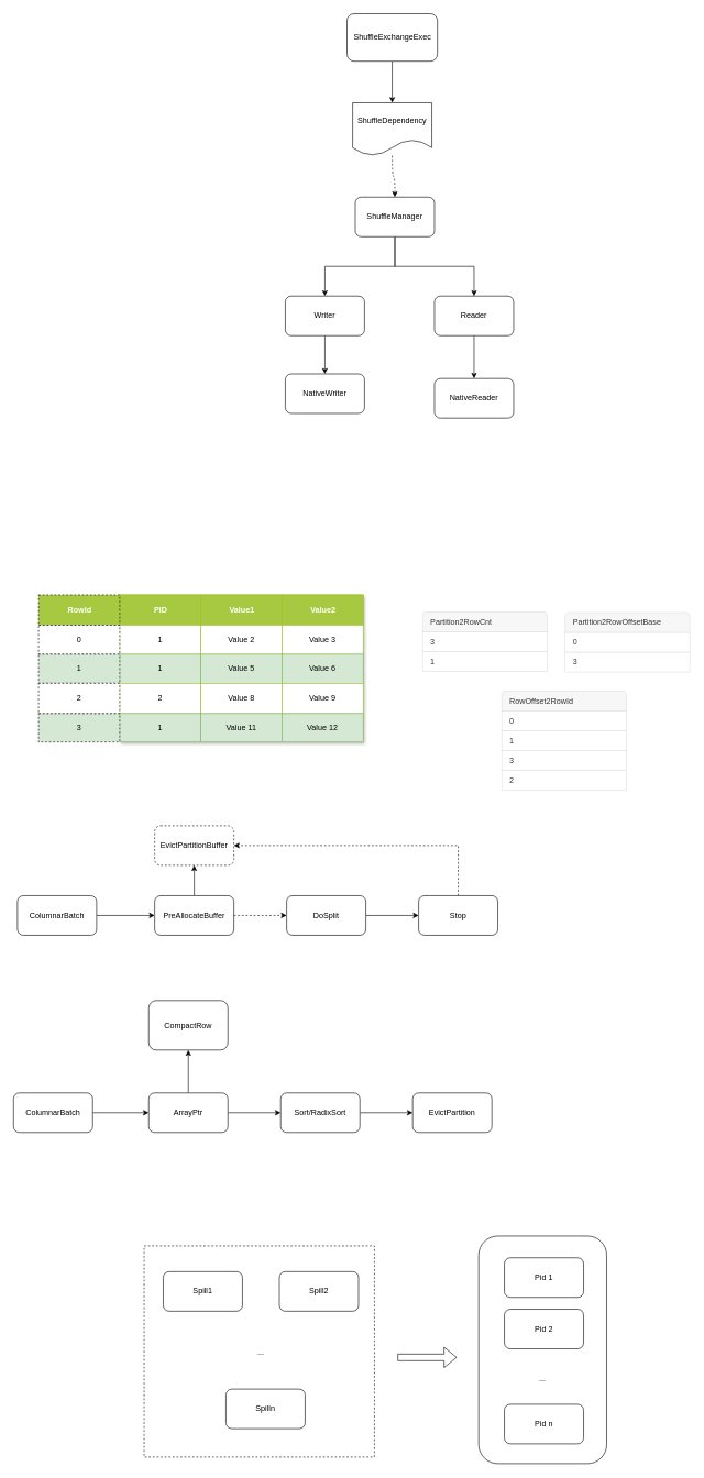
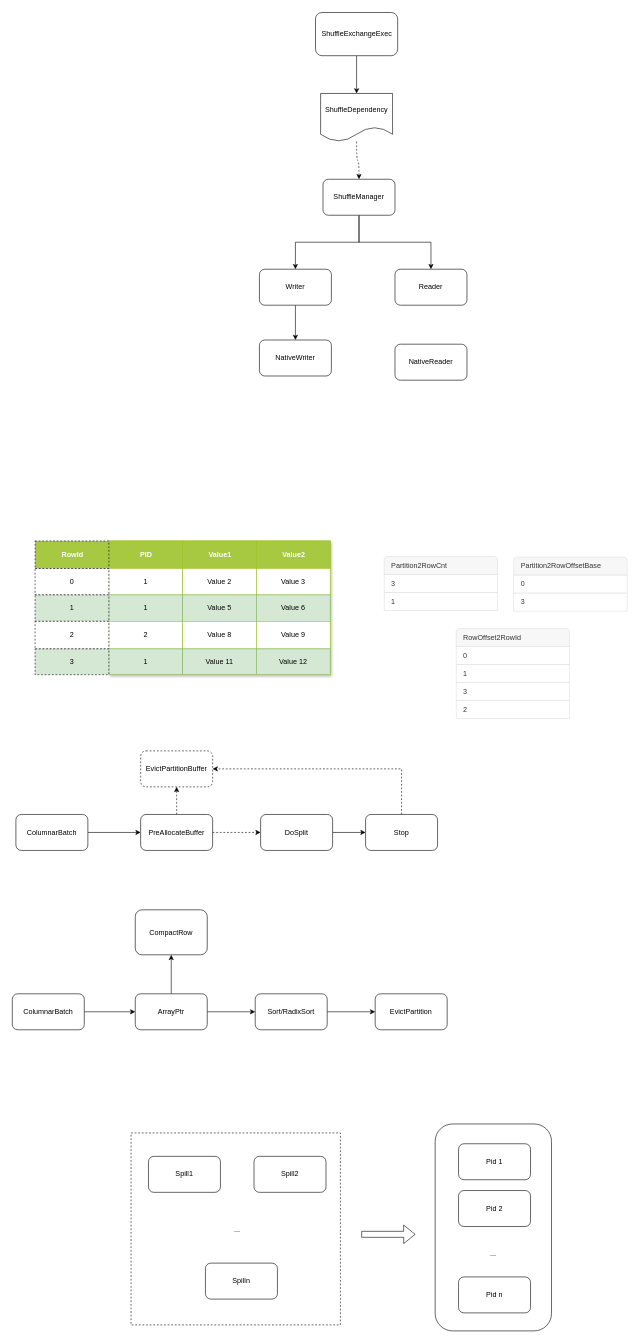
- <mxCell id="11" style="edgeStyle=orthogonalEdgeStyle;rounded=0;orthogonalLoop=1;jettySize=auto;html=1;entryX=0.5;entryY=0;entryDx=0;entryDy=0;" edge="1" parent="1" source="12" target="14"><mxGeometry relative="1" as="geometry" /></mxCell>
- <mxCell id="56" value="" style="edgeStyle=orthogonalEdgeStyle;rounded=0;orthogonalLoop=1;jettySize=auto;html=1;dashed=0;" edge="1" parent="1" source="58" target="59"><mxGeometry relative="1" as="geometry" /></mxCell>
+ <mxCell id="56" value="" style="edgeStyle=orthogonalEdgeStyle;rounded=0;orthogonalLoop=1;jettySize=auto;html=1;dashed=1;" edge="1" parent="1" source="58" target="59"><mxGeometry relative="1" as="geometry" /></mxCell>
- <mxCell id="63" value="Stop" style="whiteSpace=wrap;html=1;rounded=1;" vertex="1" parent="1"><mxGeometry x="634" y="1357" width="120" height="60" as="geometry" /></mxCell>
+ <mxCell id="63" value="Stop" style="whiteSpace=wrap;html=1;rounded=1;" vertex="1" parent="1"><mxGeometry x="609" y="1357" width="120" height="60" as="geometry" /></mxCell>
